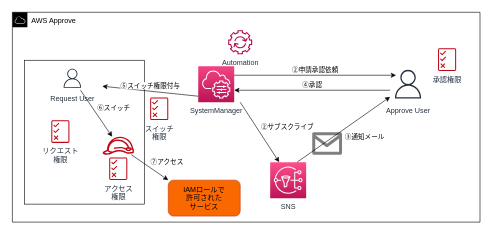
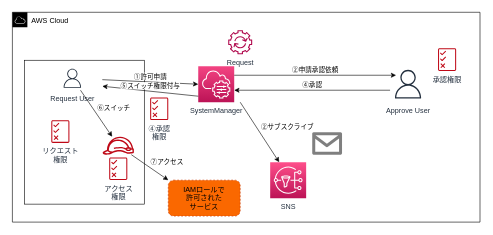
- <mxCell id="2" value="AWS Approve" style="sketch=0;outlineConnect=0;gradientColor=none;html=1;whiteSpace=wrap;fontSize=12;fontStyle=0;shape=mxgraph.aws4.group;grIcon=mxgraph.aws4.group_aws_cloud;strokeColor=#000000;fillColor=none;verticalAlign=top;align=left;spacingLeft=30;fontColor=#000000;dashed=0;" parent="1" vertex="1"><mxGeometry x="20" y="20" width="780" height="350" as="geometry" /></mxCell>
+ <mxCell id="2" value="AWS Cloud" style="sketch=0;outlineConnect=0;gradientColor=none;html=1;whiteSpace=wrap;fontSize=12;fontStyle=0;shape=mxgraph.aws4.group;grIcon=mxgraph.aws4.group_aws_cloud;strokeColor=#000000;fillColor=none;verticalAlign=top;align=left;spacingLeft=30;fontColor=#000000;dashed=0;" parent="1" vertex="1"><mxGeometry x="20" y="20" width="780" height="350" as="geometry" /></mxCell>
- <mxCell id="7" value="Automation" style="sketch=0;outlineConnect=0;fontColor=#232F3E;gradientColor=none;fillColor=#B0084D;strokeColor=none;dashed=0;verticalLabelPosition=bottom;verticalAlign=top;align=center;html=1;fontSize=12;fontStyle=0;aspect=fixed;pointerEvents=1;shape=mxgraph.aws4.automation;" parent="1" vertex="1"><mxGeometry x="380" y="50" width="40" height="40" as="geometry" /></mxCell>
+ <mxCell id="7" value="Request" style="sketch=0;outlineConnect=0;fontColor=#232F3E;gradientColor=none;fillColor=#B0084D;strokeColor=none;dashed=0;verticalLabelPosition=bottom;verticalAlign=top;align=center;html=1;fontSize=12;fontStyle=0;aspect=fixed;pointerEvents=1;shape=mxgraph.aws4.automation;" parent="1" vertex="1"><mxGeometry x="380" y="50" width="40" height="40" as="geometry" /></mxCell>
+ <mxCell id="11" value="&lt;span style=&quot;background-color: rgb(255 , 255 , 255)&quot;&gt;①許可申請&lt;/span&gt;" style="endArrow=classic;html=1;entryX=0;entryY=0.5;entryDx=0;entryDy=0;entryPerimeter=0;strokeColor=#000000;labelBackgroundColor=none;fontColor=#000000;verticalAlign=bottom;align=center;" parent="1" source="4" target="8" edge="1"><mxGeometry width="50" height="50" relative="1" as="geometry"><mxPoint x="390" y="410" as="sourcePoint" /><mxPoint x="440" y="360" as="targetPoint" /></mxGeometry></mxCell>
- <mxCell id="15" value="③通知メール" style="endArrow=classic;html=1;strokeColor=#000000;labelBackgroundColor=none;fontColor=#000000;verticalAlign=top;exitX=0.75;exitY=0;exitDx=0;exitDy=0;exitPerimeter=0;align=left;" parent="1" source="6" target="5" edge="1"><mxGeometry width="50" height="50" relative="1" as="geometry"><mxPoint x="400" y="150" as="sourcePoint" /><mxPoint x="475" y="280" as="targetPoint" /></mxGeometry></mxCell>
- <mxCell id="23" value="スイッチ&lt;br&gt;権限" style="sketch=0;outlineConnect=0;fontColor=#232F3E;gradientColor=none;fillColor=#BF0816;strokeColor=none;dashed=0;verticalLabelPosition=bottom;verticalAlign=top;align=center;html=1;fontSize=12;fontStyle=0;aspect=fixed;pointerEvents=1;shape=mxgraph.aws4.permissions;" vertex="1" parent="1"><mxGeometry x="249.79" y="162" width="30.21" height="38" as="geometry" /></mxCell>
+ <mxCell id="23" value="④承認&lt;br&gt;権限" style="sketch=0;outlineConnect=0;fontColor=#232F3E;gradientColor=none;fillColor=#BF0816;strokeColor=none;dashed=0;verticalLabelPosition=bottom;verticalAlign=top;align=center;html=1;fontSize=12;fontStyle=0;aspect=fixed;pointerEvents=1;shape=mxgraph.aws4.permissions;" vertex="1" parent="1"><mxGeometry x="249.79" y="162" width="30.21" height="38" as="geometry" /></mxCell>
- <mxCell id="21" value="IAMロールで&lt;br&gt;許可された&lt;br&gt;サービス" style="rounded=1;whiteSpace=wrap;html=1;fillColor=#fa6800;fontColor=#000000;strokeColor=#C73500;" parent="1" vertex="1"><mxGeometry x="280" y="300" width="120" height="60" as="geometry" /></mxCell>
+ <mxCell id="21" value="IAMロールで&lt;br&gt;許可された&lt;br&gt;サービス" style="rounded=1;whiteSpace=wrap;html=1;fillColor=#fa6800;fontColor=#000000;strokeColor=#C73500;dashed=1;" parent="1" vertex="1"><mxGeometry x="280" y="300" width="120" height="60" as="geometry" /></mxCell>
